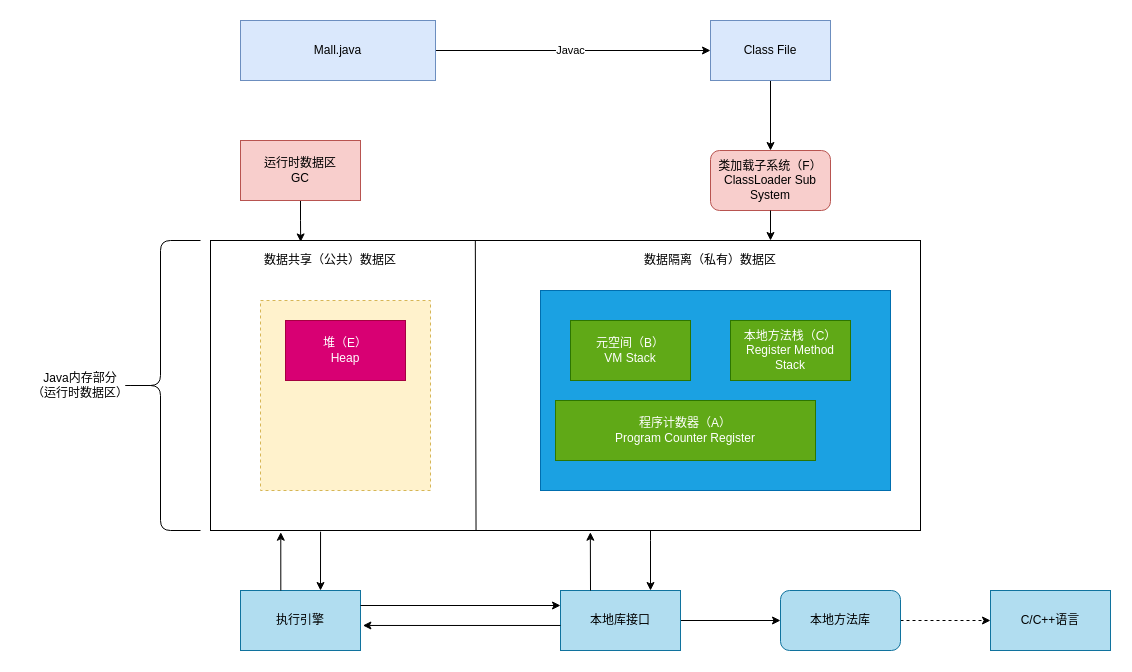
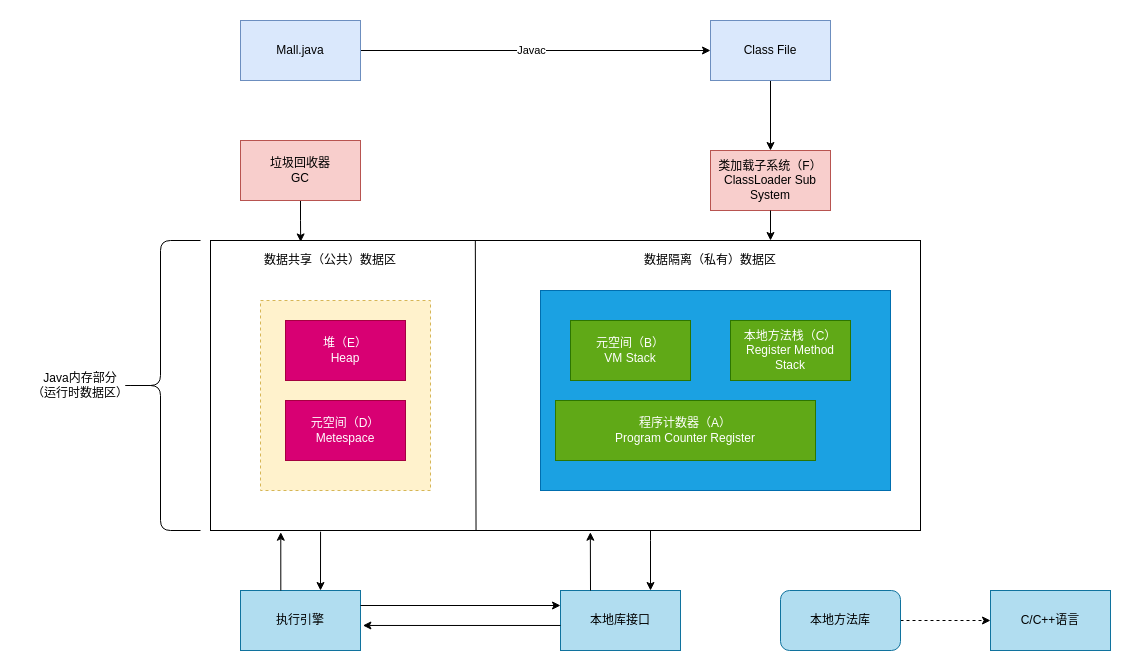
- <mxCell id="4" value="Mall.java" style="rounded=0;whiteSpace=wrap;html=1;fillColor=#dae8fc;strokeColor=#6c8ebf;" vertex="1" parent="1"><mxGeometry x="240" y="20" width="195" height="60" as="geometry" /></mxCell>
+ <mxCell id="4" value="Mall.java" style="rounded=0;whiteSpace=wrap;html=1;fillColor=#dae8fc;strokeColor=#6c8ebf;" vertex="1" parent="1"><mxGeometry x="240" y="20" width="120" height="60" as="geometry" /></mxCell>
- <mxCell id="10" value="运行时数据区&lt;br&gt;GC" style="rounded=0;whiteSpace=wrap;html=1;fillColor=#f8cecc;strokeColor=#b85450;" vertex="1" parent="1"><mxGeometry x="240" y="140" width="120" height="60" as="geometry" /></mxCell>
+ <mxCell id="10" value="垃圾回收器&lt;br&gt;GC" style="rounded=0;whiteSpace=wrap;html=1;fillColor=#f8cecc;strokeColor=#b85450;" vertex="1" parent="1"><mxGeometry x="240" y="140" width="120" height="60" as="geometry" /></mxCell>
- <mxCell id="7" value="类加载子系统（F）&lt;br&gt;ClassLoader Sub System" style="whiteSpace=wrap;html=1;fillColor=#f8cecc;strokeColor=#b85450;rounded=1;" vertex="1" parent="1"><mxGeometry x="710" y="150" width="120" height="60" as="geometry" /></mxCell>
+ <mxCell id="7" value="类加载子系统（F）&lt;br&gt;ClassLoader Sub System" style="rounded=0;whiteSpace=wrap;html=1;fillColor=#f8cecc;strokeColor=#b85450;" vertex="1" parent="1"><mxGeometry x="710" y="150" width="120" height="60" as="geometry" /></mxCell>
+ <mxCell id="15" value="元空间（D）&lt;br&gt;Metespace" style="rounded=0;whiteSpace=wrap;html=1;fillColor=#d80073;fontColor=#ffffff;strokeColor=#A50040;" vertex="1" parent="1"><mxGeometry x="285" y="400" width="120" height="60" as="geometry" /></mxCell>
- <mxCell id="27" style="edgeStyle=orthogonalEdgeStyle;rounded=0;orthogonalLoop=1;jettySize=auto;html=1;" edge="1" parent="1" source="28" target="30"><mxGeometry relative="1" as="geometry" /></mxCell>
